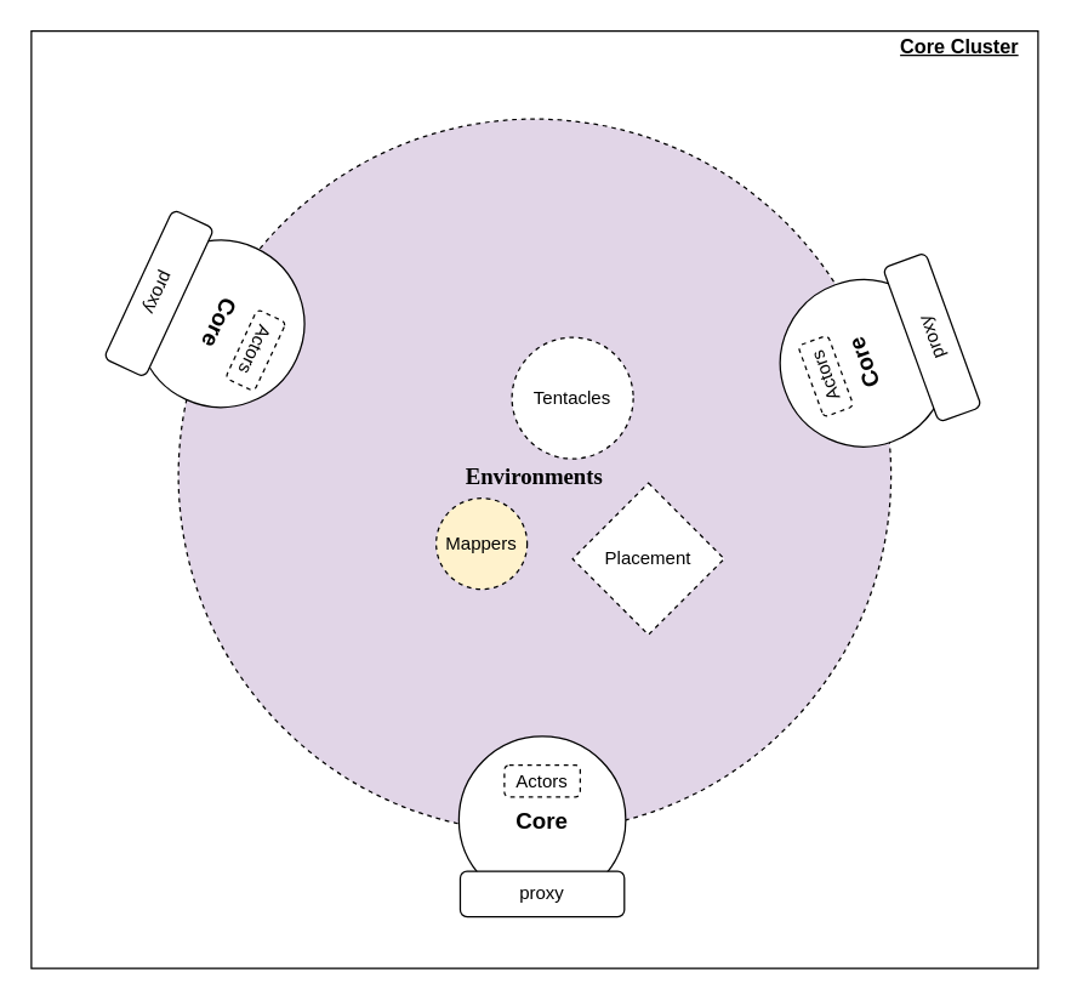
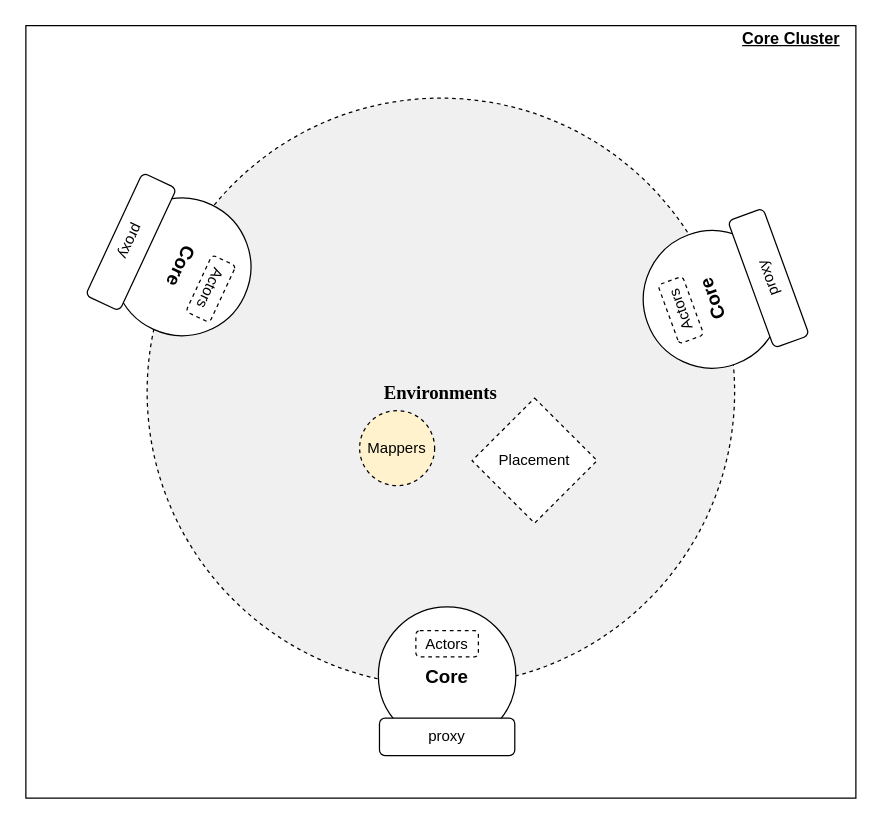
- <mxCell id="4" value="&lt;font color=&quot;#000000&quot;&gt;Tentacles&lt;/font&gt;" style="ellipse;whiteSpace=wrap;html=1;aspect=fixed;dashed=1;strokeColor=#000000;fillColor=#FFFFFF;" vertex="1" parent="1"><mxGeometry x="337" y="222" width="80" height="80" as="geometry" /></mxCell>
- <mxCell id="3" value="&lt;pre&gt;&lt;b&gt;&lt;font style=&quot;font-size: 15px&quot; color=&quot;#000000&quot; face=&quot;Verdana&quot;&gt;Environments&lt;/font&gt;&lt;/b&gt;&lt;/pre&gt;" style="ellipse;whiteSpace=wrap;html=1;aspect=fixed;fillColor=#e1d5e7;strokeColor=#000000;dashed=1;" vertex="1" parent="1"><mxGeometry x="117" y="78" width="470" height="470" as="geometry" /></mxCell>
+ <mxCell id="3" value="&lt;pre&gt;&lt;b&gt;&lt;font style=&quot;font-size: 15px&quot; color=&quot;#000000&quot; face=&quot;Verdana&quot;&gt;Environments&lt;/font&gt;&lt;/b&gt;&lt;/pre&gt;" style="ellipse;whiteSpace=wrap;html=1;aspect=fixed;fillColor=#F0F0F0;strokeColor=#000000;dashed=1;" vertex="1" parent="1"><mxGeometry x="117" y="78" width="470" height="470" as="geometry" /></mxCell>
